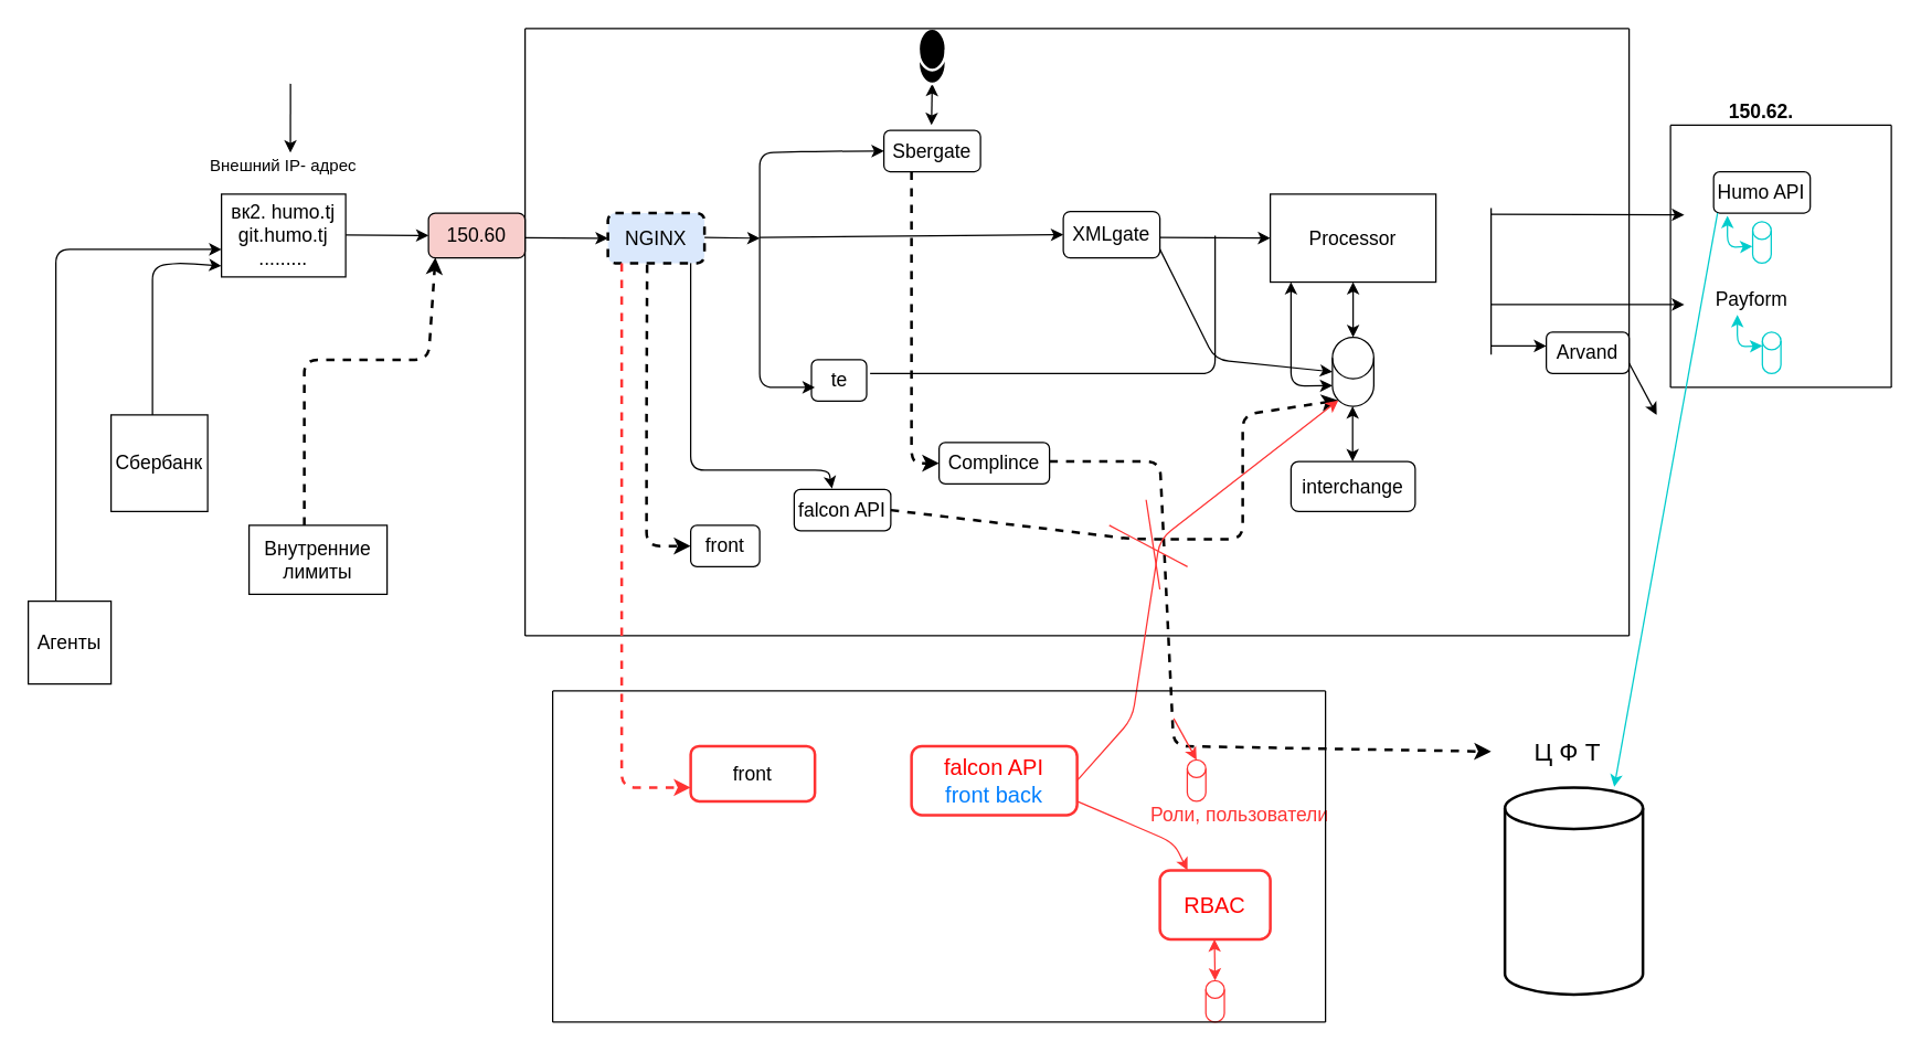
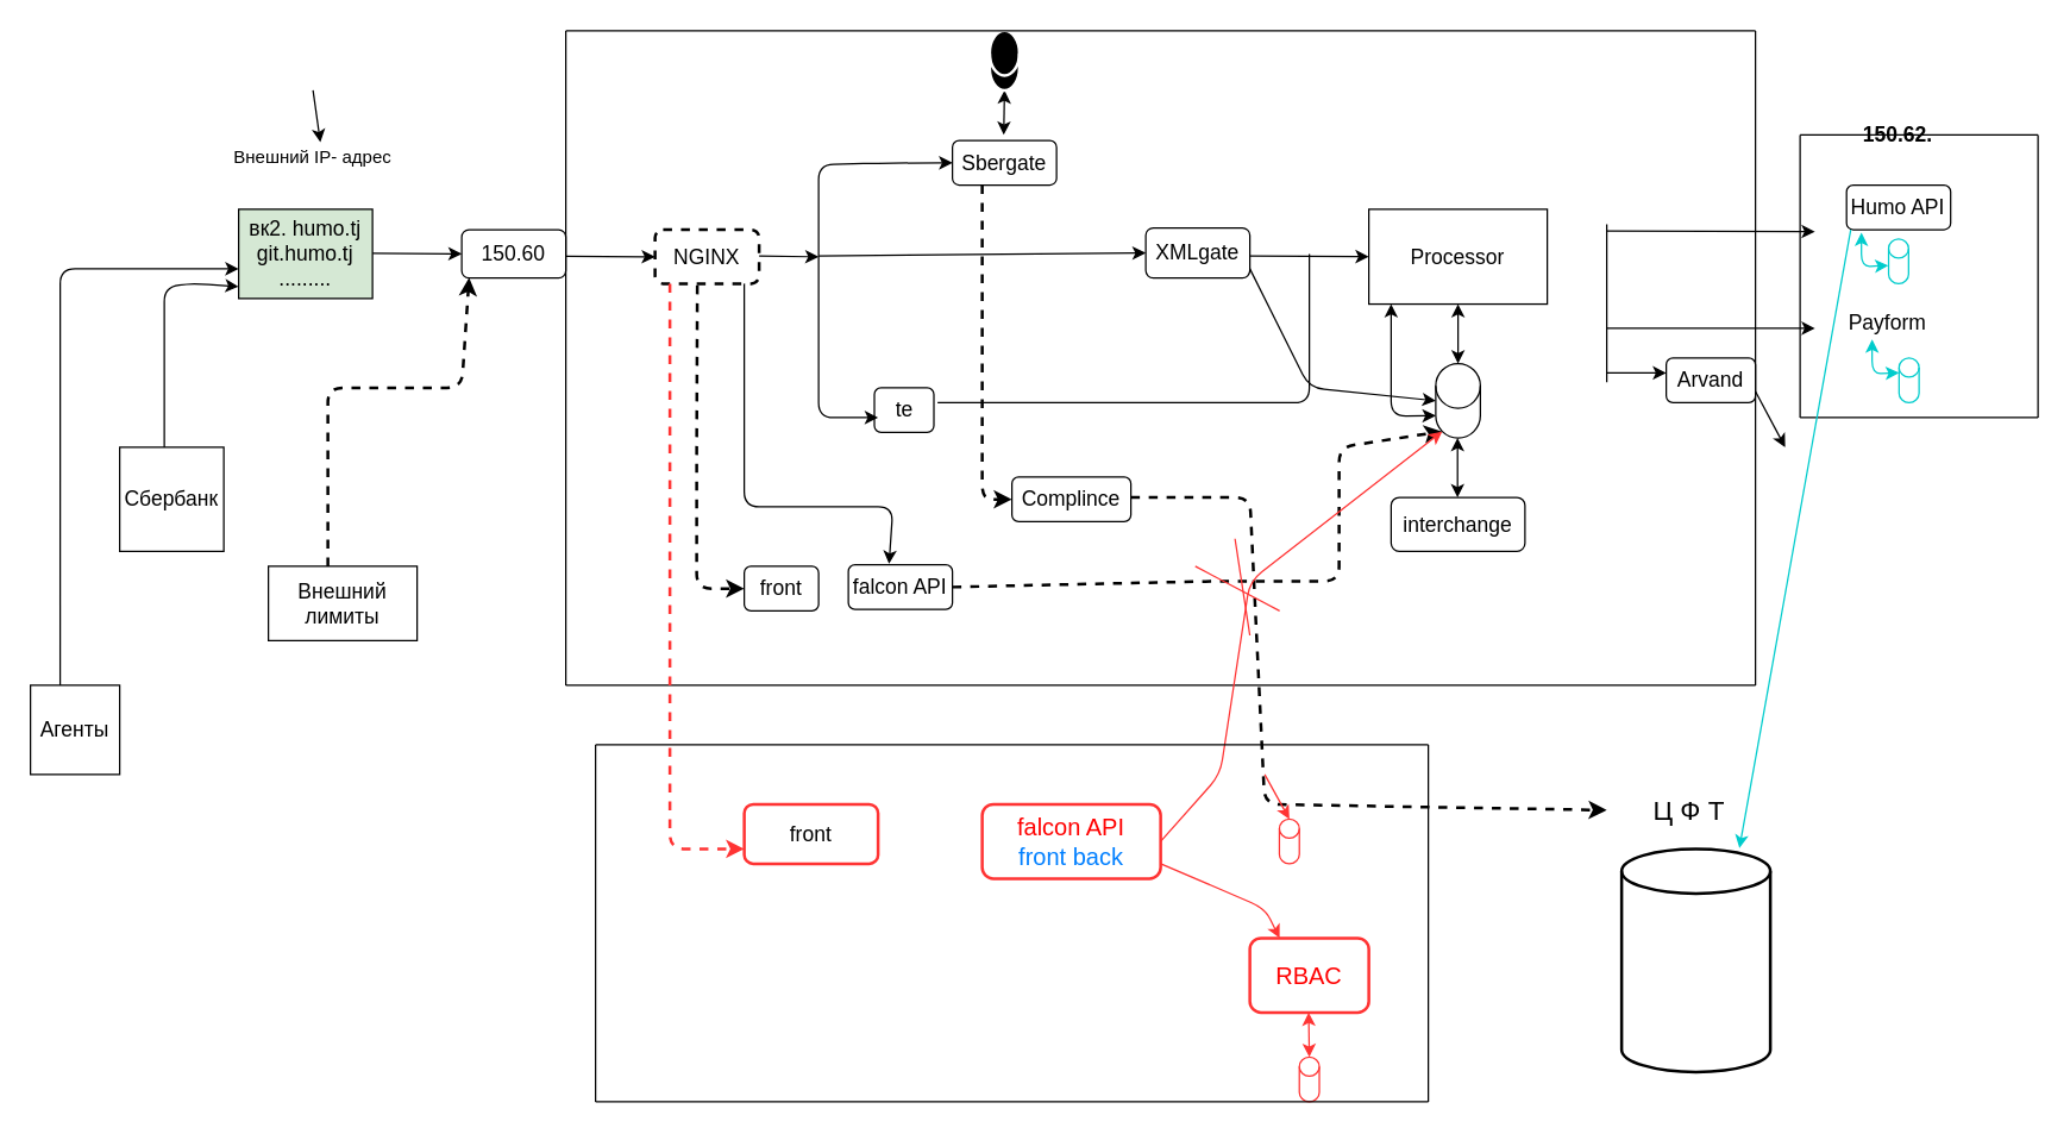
- <mxCell id="42" value="&lt;b&gt;&lt;font style=&quot;font-size: 14px&quot;&gt;150.62.&lt;/font&gt;&lt;/b&gt;" style="text;html=1;strokeColor=none;fillColor=none;align=center;verticalAlign=middle;whiteSpace=wrap;rounded=0;" parent="1" vertex="1"><mxGeometry x="1231.25" y="70" width="90" height="20" as="geometry" /></mxCell>
+ <mxCell id="42" value="&lt;b&gt;&lt;font style=&quot;font-size: 14px&quot;&gt;150.62.&lt;/font&gt;&lt;/b&gt;" style="text;html=1;strokeColor=none;fillColor=none;align=center;verticalAlign=middle;whiteSpace=wrap;rounded=0;" parent="1" vertex="1"><mxGeometry x="1231.25" y="80" width="90" height="20" as="geometry" /></mxCell>
- <mxCell id="3" value="Внешний IP- адрес" style="text;html=1;strokeColor=none;fillColor=none;align=center;verticalAlign=middle;whiteSpace=wrap;rounded=0;" parent="1" vertex="1"><mxGeometry x="150" y="110" width="110" height="20" as="geometry" /></mxCell>
+ <mxCell id="3" value="Внешний IP- адрес" style="text;html=1;strokeColor=none;fillColor=none;align=center;verticalAlign=middle;whiteSpace=wrap;rounded=0;" parent="1" vertex="1"><mxGeometry x="155" y="95" width="110" height="20" as="geometry" /></mxCell>
- <mxCell id="2" value="&lt;font style=&quot;font-size: 14px&quot;&gt;вк2. humo.tj&lt;br&gt;git.humo.tj&lt;br&gt;.........&lt;/font&gt;" style="rounded=0;whiteSpace=wrap;html=1;" parent="1" vertex="1"><mxGeometry x="160" y="140" width="90" height="60" as="geometry" /></mxCell>
+ <mxCell id="2" value="&lt;font style=&quot;font-size: 14px&quot;&gt;вк2. humo.tj&lt;br&gt;git.humo.tj&lt;br&gt;.........&lt;/font&gt;" style="rounded=0;whiteSpace=wrap;html=1;fillColor=#d5e8d4;" parent="1" vertex="1"><mxGeometry x="160" y="140" width="90" height="60" as="geometry" /></mxCell>
- <mxCell id="8" value="&lt;font style=&quot;font-size: 14px&quot;&gt;150.60&lt;/font&gt;" style="rounded=1;whiteSpace=wrap;html=1;fillColor=#f8cecc;" parent="1" vertex="1"><mxGeometry x="310" y="153.75" width="70" height="32.5" as="geometry" /></mxCell>
+ <mxCell id="8" value="&lt;font style=&quot;font-size: 14px&quot;&gt;150.60&lt;/font&gt;" style="rounded=1;whiteSpace=wrap;html=1;" parent="1" vertex="1"><mxGeometry x="310" y="153.75" width="70" height="32.5" as="geometry" /></mxCell>
- <mxCell id="13" value="&lt;font style=&quot;font-size: 14px&quot;&gt;NGINX&lt;/font&gt;" style="rounded=1;whiteSpace=wrap;html=1;dashed=1;strokeWidth=2;fillColor=#dae8fc;" parent="1" vertex="1"><mxGeometry x="440" y="153.75" width="70" height="36.25" as="geometry" /></mxCell>
+ <mxCell id="13" value="&lt;font style=&quot;font-size: 14px&quot;&gt;NGINX&lt;/font&gt;" style="rounded=1;whiteSpace=wrap;html=1;dashed=1;strokeWidth=2;" parent="1" vertex="1"><mxGeometry x="440" y="153.75" width="70" height="36.25" as="geometry" /></mxCell>
- <mxCell id="19" value="&lt;font style=&quot;font-size: 14px&quot;&gt;falcon API&lt;/font&gt;" style="rounded=1;whiteSpace=wrap;html=1;" parent="1" vertex="1"><mxGeometry x="575" y="354" width="70" height="30" as="geometry" /></mxCell>
+ <mxCell id="19" value="&lt;font style=&quot;font-size: 14px&quot;&gt;falcon API&lt;/font&gt;" style="rounded=1;whiteSpace=wrap;html=1;" parent="1" vertex="1"><mxGeometry x="570" y="379" width="70" height="30" as="geometry" /></mxCell>
- <mxCell id="7" value="&lt;font style=&quot;font-size: 14px&quot;&gt;Внутренние лимиты&lt;/font&gt;" style="rounded=0;whiteSpace=wrap;html=1;" parent="1" vertex="1"><mxGeometry x="180" y="380" width="100" height="50" as="geometry" /></mxCell>
+ <mxCell id="7" value="&lt;font style=&quot;font-size: 14px&quot;&gt;Внешний лимиты&lt;/font&gt;" style="rounded=0;whiteSpace=wrap;html=1;" parent="1" vertex="1"><mxGeometry x="180" y="380" width="100" height="50" as="geometry" /></mxCell>
- <mxCell id="6" value="&lt;font style=&quot;font-size: 14px&quot;&gt;Агенты&lt;/font&gt;" style="whiteSpace=wrap;html=1;aspect=fixed;" parent="1" vertex="1"><mxGeometry x="20" y="435" width="60" height="60" as="geometry" /></mxCell>
+ <mxCell id="6" value="&lt;font style=&quot;font-size: 14px&quot;&gt;Агенты&lt;/font&gt;" style="whiteSpace=wrap;html=1;aspect=fixed;" parent="1" vertex="1"><mxGeometry x="20" y="460" width="60" height="60" as="geometry" /></mxCell>
- <mxCell id="67" value="&lt;span style=&quot;font-size: 14px&quot;&gt;&lt;font color=&quot;#ff3333&quot;&gt;Роли, пользователи&amp;nbsp;&lt;/font&gt;&lt;/span&gt;" style="text;html=1;strokeColor=none;fillColor=none;align=center;verticalAlign=middle;whiteSpace=wrap;rounded=0;" parent="1" vertex="1"><mxGeometry x="830" y="580" width="140" height="20" as="geometry" /></mxCell>
